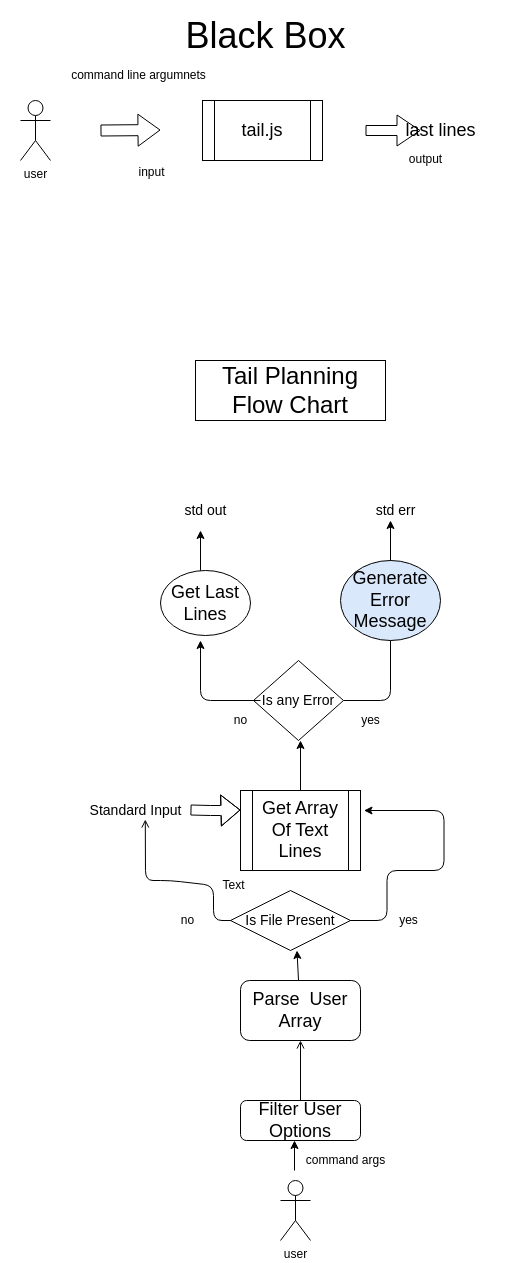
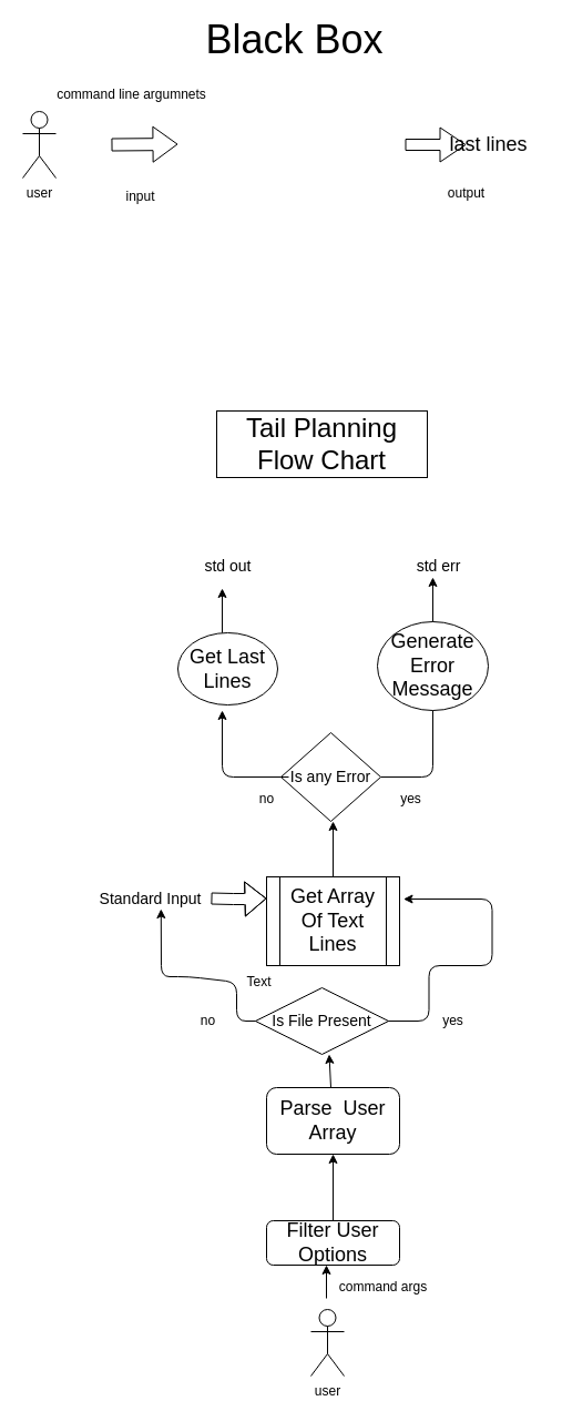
- <mxCell id="35" value="command line argumnets" style="text;html=1;align=center;verticalAlign=middle;resizable=0;points=[];;autosize=1;" vertex="1" parent="1"><mxGeometry x="63" y="65" width="150" height="20" as="geometry" /></mxCell>
+ <mxCell id="35" value="command line argumnets" style="text;html=1;align=center;verticalAlign=middle;resizable=0;points=[];;autosize=1;" vertex="1" parent="1"><mxGeometry x="43" y="75" width="150" height="20" as="geometry" /></mxCell>
- <mxCell id="33" value="&lt;span style=&quot;font-size: 18px&quot;&gt;tail.js&lt;/span&gt;" style="shape=process;whiteSpace=wrap;html=1;backgroundOutline=1;" vertex="1" parent="1"><mxGeometry x="202" y="100" width="120" height="60" as="geometry" /></mxCell>
- <mxCell id="38" value="output" style="text;html=1;align=center;verticalAlign=middle;resizable=0;points=[];;autosize=1;" vertex="1" parent="1"><mxGeometry x="400" y="149" width="50" height="20" as="geometry" /></mxCell>
+ <mxCell id="38" value="output" style="text;html=1;align=center;verticalAlign=middle;resizable=0;points=[];;autosize=1;" vertex="1" parent="1"><mxGeometry x="395" y="164" width="50" height="20" as="geometry" /></mxCell>
- <mxCell id="37" value="input" style="text;html=1;align=center;verticalAlign=middle;resizable=0;points=[];;autosize=1;" vertex="1" parent="1"><mxGeometry x="131" y="162" width="40" height="20" as="geometry" /></mxCell>
+ <mxCell id="37" value="input" style="text;html=1;align=center;verticalAlign=middle;resizable=0;points=[];;autosize=1;" vertex="1" parent="1"><mxGeometry x="106" y="167" width="40" height="20" as="geometry" /></mxCell>
- <mxCell id="26" value="&lt;font style=&quot;font-size: 24px&quot;&gt;Tail&amp;nbsp;Planning Flow Chart&lt;/font&gt;" style="rounded=0;whiteSpace=wrap;html=1;" vertex="1" parent="1"><mxGeometry x="195" y="360" width="190" height="60" as="geometry" /></mxCell>
+ <mxCell id="26" value="&lt;font style=&quot;font-size: 24px&quot;&gt;Tail&amp;nbsp;Planning Flow Chart&lt;/font&gt;" style="rounded=0;whiteSpace=wrap;html=1;" vertex="1" parent="1"><mxGeometry x="195" y="370" width="190" height="60" as="geometry" /></mxCell>
- <mxCell id="21" value="&lt;font style=&quot;font-size: 18px&quot;&gt;Generate Error Message&lt;/font&gt;" style="ellipse;whiteSpace=wrap;html=1;fillColor=#dae8fc;" vertex="1" parent="1"><mxGeometry x="340" y="560" width="100" height="80" as="geometry" /></mxCell>
+ <mxCell id="21" value="&lt;font style=&quot;font-size: 18px&quot;&gt;Generate Error Message&lt;/font&gt;" style="ellipse;whiteSpace=wrap;html=1;" vertex="1" parent="1"><mxGeometry x="340" y="560" width="100" height="80" as="geometry" /></mxCell>
- <mxCell id="9" value="" style="endArrow=open;html=1;entryX=0.589;entryY=0.95;entryDx=0;entryDy=0;entryPerimeter=0;exitX=0;exitY=0.5;exitDx=0;exitDy=0;" edge="1" parent="1" source="13" target="15"><mxGeometry width="50" height="50" relative="1" as="geometry"><mxPoint x="240" y="925" as="sourcePoint" /><mxPoint x="153" y="840" as="targetPoint" /><Array as="points"><mxPoint x="240" y="920" /><mxPoint x="213" y="920" /><mxPoint x="213" y="884.99" /><mxPoint x="170" y="880" /><mxPoint x="145" y="880" /></Array></mxGeometry></mxCell>
+ <mxCell id="9" value="" style="endArrow=classic;html=1;entryX=0.589;entryY=0.95;entryDx=0;entryDy=0;entryPerimeter=0;exitX=0;exitY=0.5;exitDx=0;exitDy=0;" edge="1" parent="1" source="13" target="15"><mxGeometry width="50" height="50" relative="1" as="geometry"><mxPoint x="240" y="925" as="sourcePoint" /><mxPoint x="153" y="840" as="targetPoint" /><Array as="points"><mxPoint x="240" y="920" /><mxPoint x="213" y="920" /><mxPoint x="213" y="884.99" /><mxPoint x="170" y="880" /><mxPoint x="145" y="880" /></Array></mxGeometry></mxCell>
- <mxCell id="5" value="" style="edgeStyle=orthogonalEdgeStyle;rounded=0;orthogonalLoop=1;jettySize=auto;html=1;endArrow=open;" edge="1" parent="1" source="6" target="7"><mxGeometry relative="1" as="geometry" /></mxCell>
+ <mxCell id="5" value="" style="edgeStyle=orthogonalEdgeStyle;rounded=0;orthogonalLoop=1;jettySize=auto;html=1;" edge="1" parent="1" source="6" target="7"><mxGeometry relative="1" as="geometry" /></mxCell>
